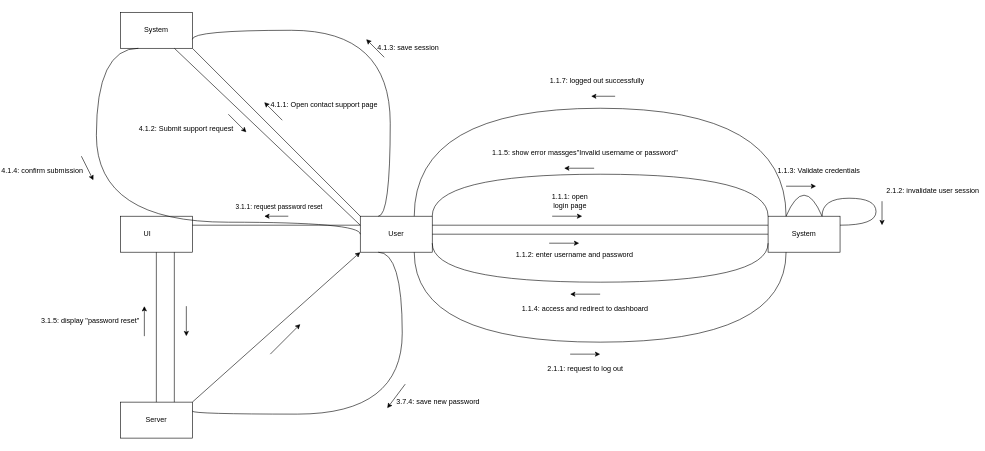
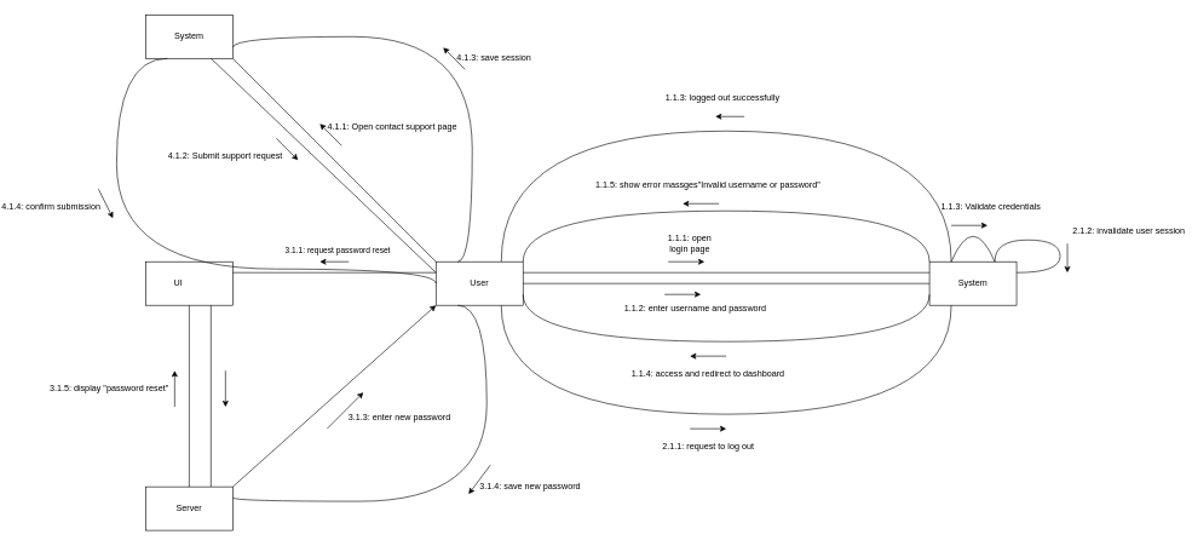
- <mxCell id="29" value="&lt;span style=&quot;text-wrap-mode: nowrap;&quot;&gt;1.1.7: logged out successfully&lt;/span&gt;" style="text;html=1;align=center;verticalAlign=middle;whiteSpace=wrap;rounded=0;" vertex="1" parent="1"><mxGeometry x="920" y="120" width="150" height="30" as="geometry" /></mxCell>
+ <mxCell id="29" value="&lt;span style=&quot;text-wrap-mode: nowrap;&quot;&gt;1.1.3: logged out successfully&lt;/span&gt;" style="text;html=1;align=center;verticalAlign=middle;whiteSpace=wrap;rounded=0;" vertex="1" parent="1"><mxGeometry x="920" y="120" width="150" height="30" as="geometry" /></mxCell>
+ <mxCell id="41" value="&lt;span style=&quot;text-wrap-mode: nowrap;&quot;&gt;3.1.3: enter new password&lt;/span&gt;" style="text;html=1;align=center;verticalAlign=middle;whiteSpace=wrap;rounded=0;" vertex="1" parent="1"><mxGeometry x="490" y="560" width="120" height="30" as="geometry" /></mxCell>
- <mxCell id="44" value="&lt;span style=&quot;text-wrap-mode: nowrap;&quot;&gt;3.7.4: save new password&lt;/span&gt;" style="text;html=1;align=center;verticalAlign=middle;whiteSpace=wrap;rounded=0;" vertex="1" parent="1"><mxGeometry x="670" y="655" width="120" height="30" as="geometry" /></mxCell>
+ <mxCell id="44" value="&lt;span style=&quot;text-wrap-mode: nowrap;&quot;&gt;3.1.4: save new password&lt;/span&gt;" style="text;html=1;align=center;verticalAlign=middle;whiteSpace=wrap;rounded=0;" vertex="1" parent="1"><mxGeometry x="670" y="655" width="120" height="30" as="geometry" /></mxCell>
